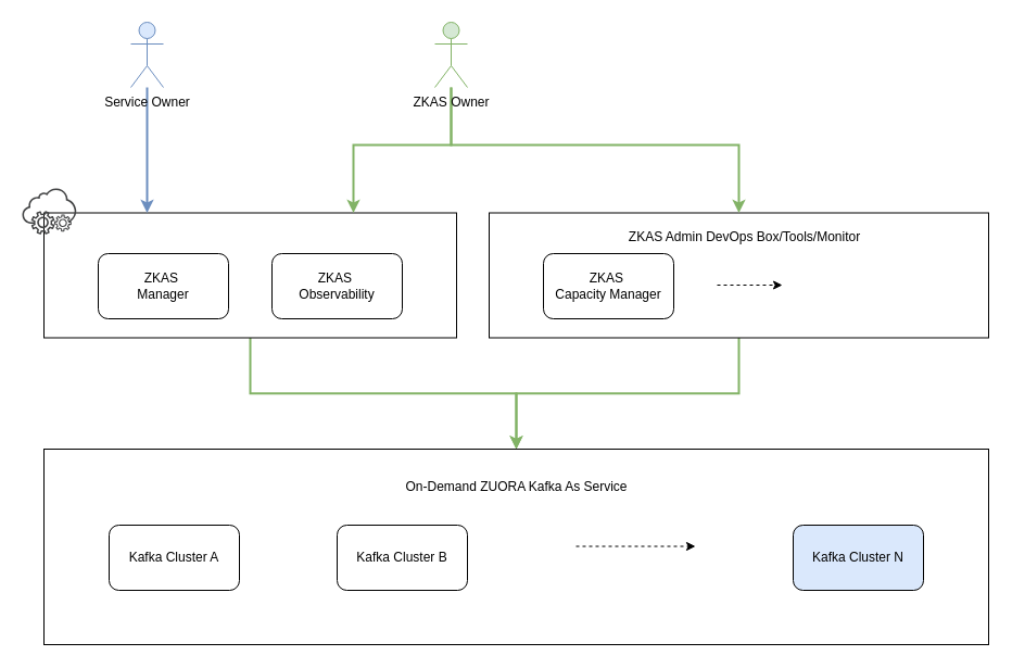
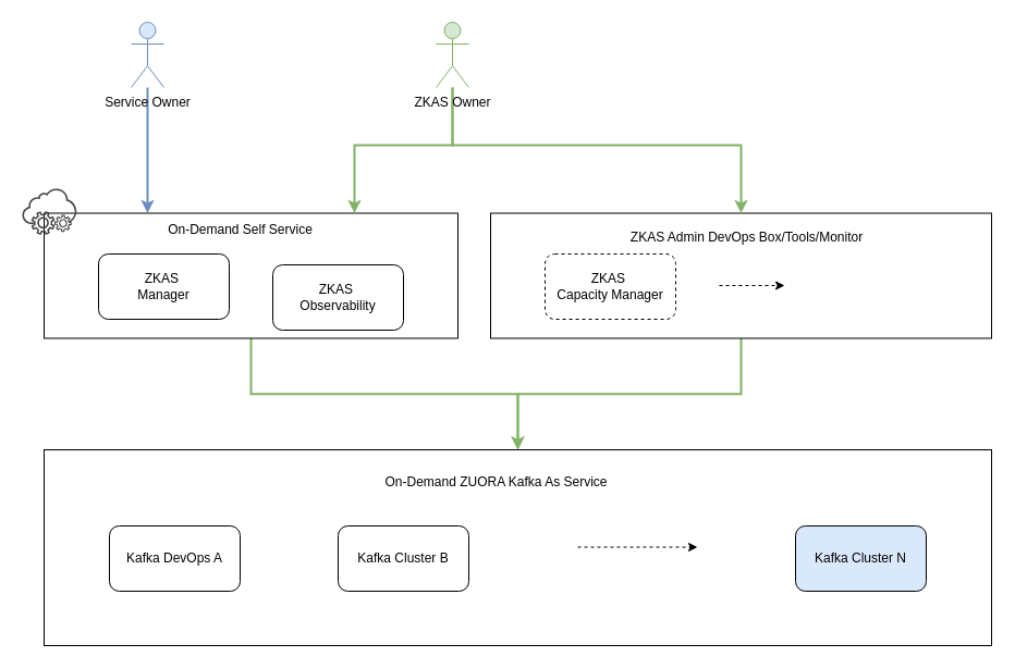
+ <mxCell id="21" value="On-Demand Self Service" style="text;html=1;align=center;verticalAlign=middle;resizable=0;points=[];autosize=1;strokeColor=none;fillColor=none;" vertex="1" parent="1"><mxGeometry x="140" y="195.5" width="160" height="30" as="geometry" /></mxCell>
- <mxCell id="14" value="ZKAS&amp;nbsp;&lt;div&gt;Observability&lt;/div&gt;" style="rounded=1;whiteSpace=wrap;html=1;" parent="1" vertex="1"><mxGeometry x="250" y="233" width="120" height="60" as="geometry" /></mxCell>
+ <mxCell id="14" value="ZKAS&amp;nbsp;&lt;div&gt;Observability&lt;/div&gt;" style="rounded=1;whiteSpace=wrap;html=1;" parent="1" vertex="1"><mxGeometry x="250" y="243" width="120" height="60" as="geometry" /></mxCell>
- <mxCell id="13" value="ZKAS&amp;nbsp;&lt;div&gt;Capacity Manager&lt;/div&gt;" style="rounded=1;whiteSpace=wrap;html=1;" parent="1" vertex="1"><mxGeometry x="500" y="233" width="120" height="60" as="geometry" /></mxCell>
+ <mxCell id="13" value="ZKAS&amp;nbsp;&lt;div&gt;Capacity Manager&lt;/div&gt;" style="rounded=1;whiteSpace=wrap;html=1;dashed=1;" parent="1" vertex="1"><mxGeometry x="500" y="233" width="120" height="60" as="geometry" /></mxCell>
- <mxCell id="23" value="On-Demand ZUORA Kafka As Service" style="text;html=1;align=center;verticalAlign=middle;resizable=0;points=[];autosize=1;strokeColor=none;fillColor=none;" vertex="1" parent="1"><mxGeometry x="360" y="433" width="230" height="30" as="geometry" /></mxCell>
+ <mxCell id="23" value="On-Demand ZUORA Kafka As Service" style="text;html=1;align=center;verticalAlign=middle;resizable=0;points=[];autosize=1;strokeColor=none;fillColor=none;" vertex="1" parent="1"><mxGeometry x="340" y="428" width="230" height="30" as="geometry" /></mxCell>
- <mxCell id="9" value="Kafka Cluster A" style="rounded=1;whiteSpace=wrap;html=1;" parent="1" vertex="1"><mxGeometry x="100" y="483" width="120" height="60" as="geometry" /></mxCell>
+ <mxCell id="9" value="Kafka DevOps A" style="rounded=1;whiteSpace=wrap;html=1;" parent="1" vertex="1"><mxGeometry x="100" y="483" width="120" height="60" as="geometry" /></mxCell>
